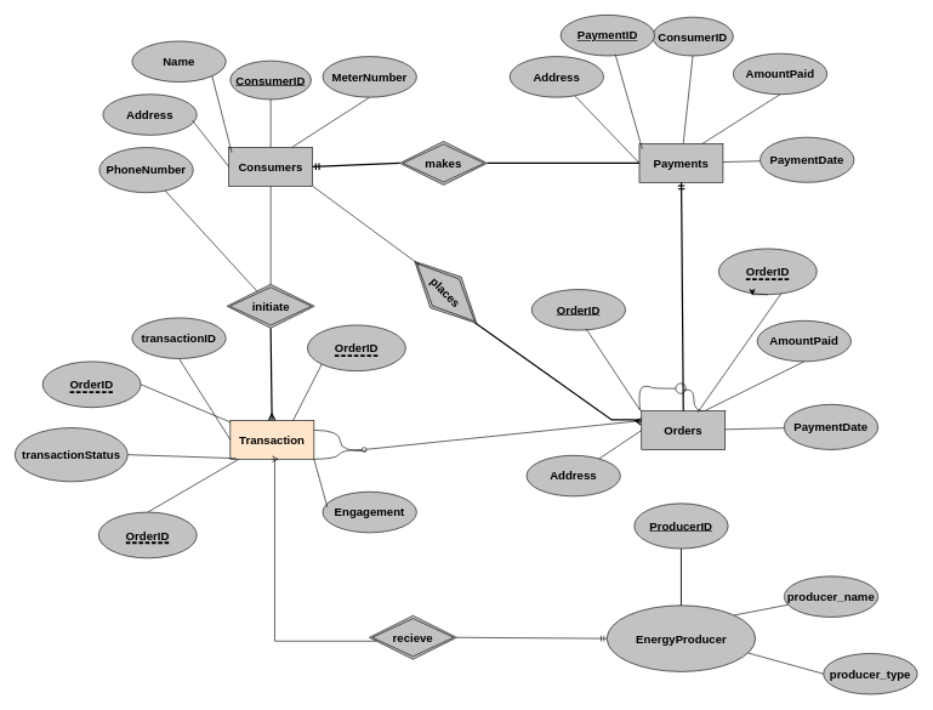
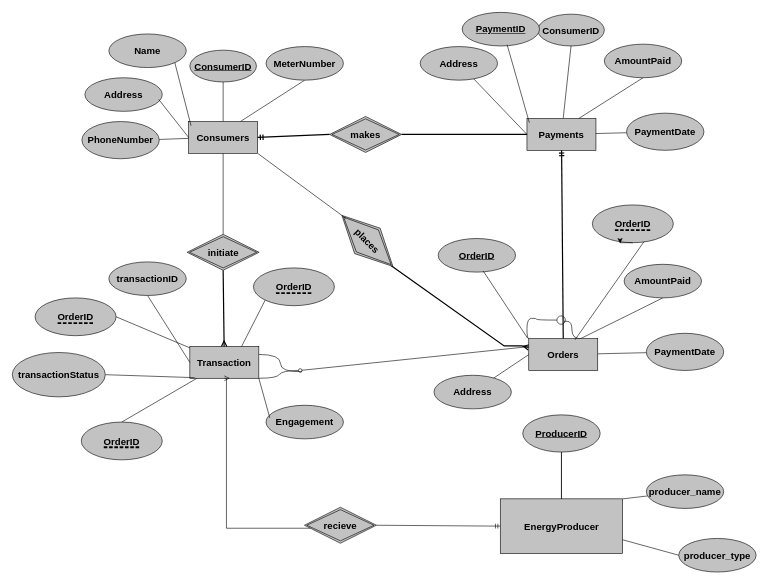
- <mxCell id="19" value="" style="rounded=0;orthogonalLoop=1;jettySize=auto;html=1;strokeColor=#000000;endArrow=none;endFill=0;fontSize=16;fontColor=#000000;" parent="1" source="20" target="52" edge="1"><mxGeometry relative="1" as="geometry" /></mxCell>
+ <mxCell id="19" value="" style="rounded=0;orthogonalLoop=1;jettySize=auto;html=1;strokeColor=#000000;endArrow=none;endFill=0;fontSize=16;fontColor=#000000;" parent="1" source="20" target="16" edge="1"><mxGeometry relative="1" as="geometry" /></mxCell>
- <mxCell id="50" value="&lt;font style=&quot;font-size: 16px;&quot;&gt;&lt;span style=&quot;font-size: 16px;&quot;&gt;&lt;b style=&quot;font-size: 16px;&quot;&gt;Transaction&lt;/b&gt;&lt;/span&gt;&lt;/font&gt;" style="whiteSpace=wrap;html=1;align=center;fillStyle=auto;fillColor=#ffe6cc;fontSize=16;fontColor=#000000;strokeColor=#000000;" parent="1" vertex="1"><mxGeometry x="316" y="577" width="115" height="53" as="geometry" /></mxCell>
+ <mxCell id="50" value="&lt;font style=&quot;font-size: 16px;&quot;&gt;&lt;span style=&quot;font-size: 16px;&quot;&gt;&lt;b style=&quot;font-size: 16px;&quot;&gt;Transaction&lt;/b&gt;&lt;/span&gt;&lt;/font&gt;" style="whiteSpace=wrap;html=1;align=center;fillStyle=auto;fillColor=#C2C2C2;fontSize=16;fontColor=#000000;strokeColor=#000000;" parent="1" vertex="1"><mxGeometry x="316" y="577" width="115" height="53" as="geometry" /></mxCell>
- <mxCell id="66" value="&lt;font style=&quot;font-size: 16px;&quot;&gt;&lt;b style=&quot;font-size: 16px;&quot;&gt;EnergyProducer&lt;/b&gt;&lt;/font&gt;" style="ellipse;whiteSpace=wrap;html=1;align=center;fillStyle=auto;fillColor=#C2C2C2;fontSize=16;fontColor=#000000;strokeColor=#000000;" parent="1" vertex="1"><mxGeometry x="833.5" y="831" width="204" height="91" as="geometry" /></mxCell>
+ <mxCell id="66" value="&lt;font style=&quot;font-size: 16px;&quot;&gt;&lt;b style=&quot;font-size: 16px;&quot;&gt;EnergyProducer&lt;/b&gt;&lt;/font&gt;" style="whiteSpace=wrap;html=1;align=center;fillStyle=auto;fillColor=#C2C2C2;fontSize=16;fontColor=#000000;strokeColor=#000000;" parent="1" vertex="1"><mxGeometry x="833.5" y="831" width="204" height="91" as="geometry" /></mxCell>
